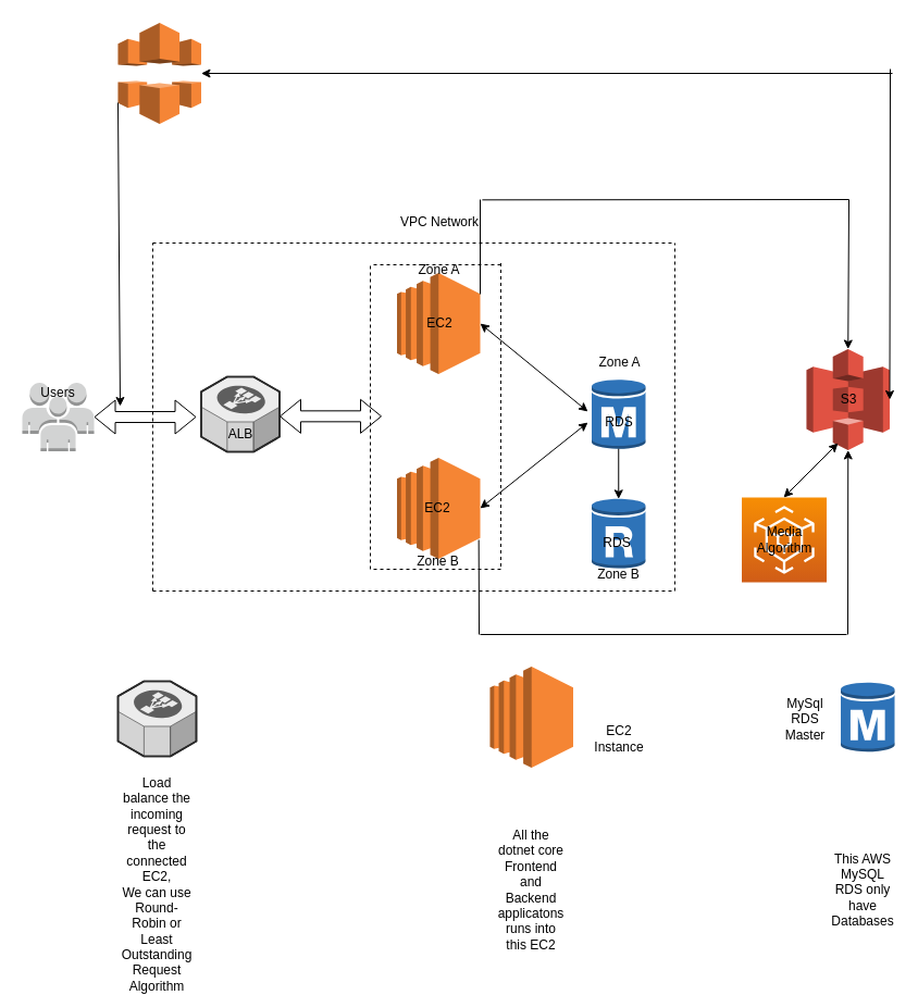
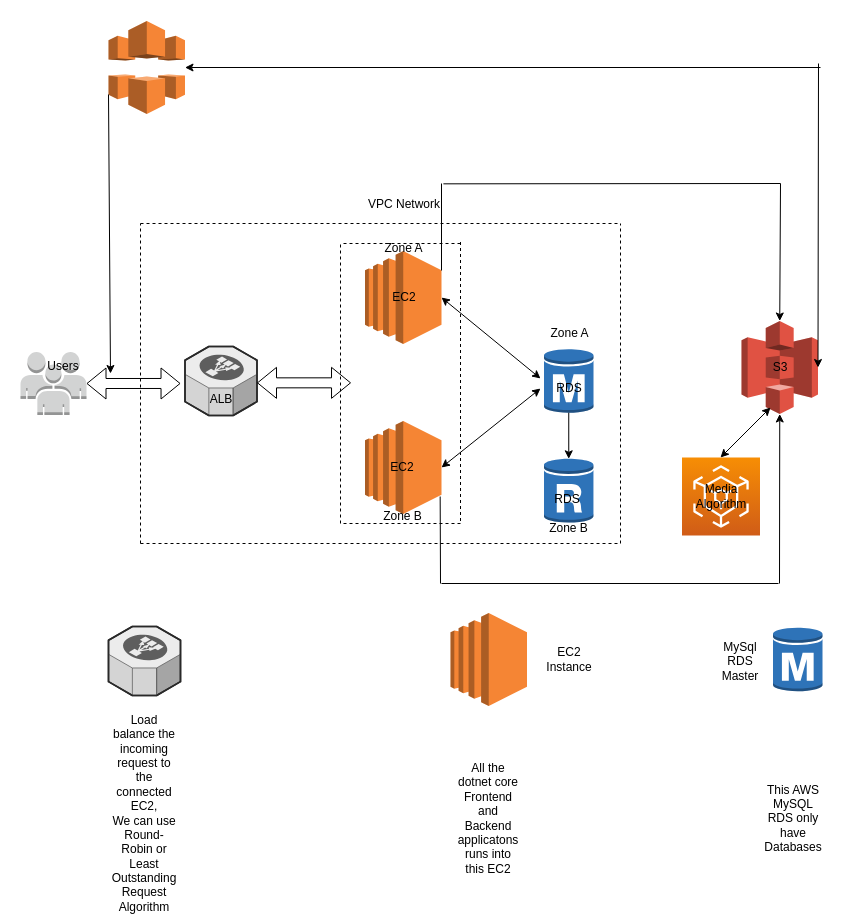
- <mxCell id="36" value="Users" style="text;html=1;strokeColor=none;fillColor=none;align=center;verticalAlign=middle;whiteSpace=wrap;rounded=0;" parent="1" vertex="1"><mxGeometry x="33" y="351" width="40" height="20" as="geometry" /></mxCell>
+ <mxCell id="36" value="Users" style="text;html=1;strokeColor=none;fillColor=none;align=center;verticalAlign=middle;whiteSpace=wrap;rounded=0;" parent="1" vertex="1"><mxGeometry x="43" y="356" width="40" height="20" as="geometry" /></mxCell>
- <mxCell id="52" value="EC2 Instance" style="text;html=1;strokeColor=none;fillColor=none;align=center;verticalAlign=middle;whiteSpace=wrap;rounded=0;" vertex="1" parent="1"><mxGeometry x="548.63" y="669" width="40" height="20" as="geometry" /></mxCell>
+ <mxCell id="52" value="EC2 Instance" style="text;html=1;strokeColor=none;fillColor=none;align=center;verticalAlign=middle;whiteSpace=wrap;rounded=0;" vertex="1" parent="1"><mxGeometry x="548.63" y="649" width="40" height="20" as="geometry" /></mxCell>
